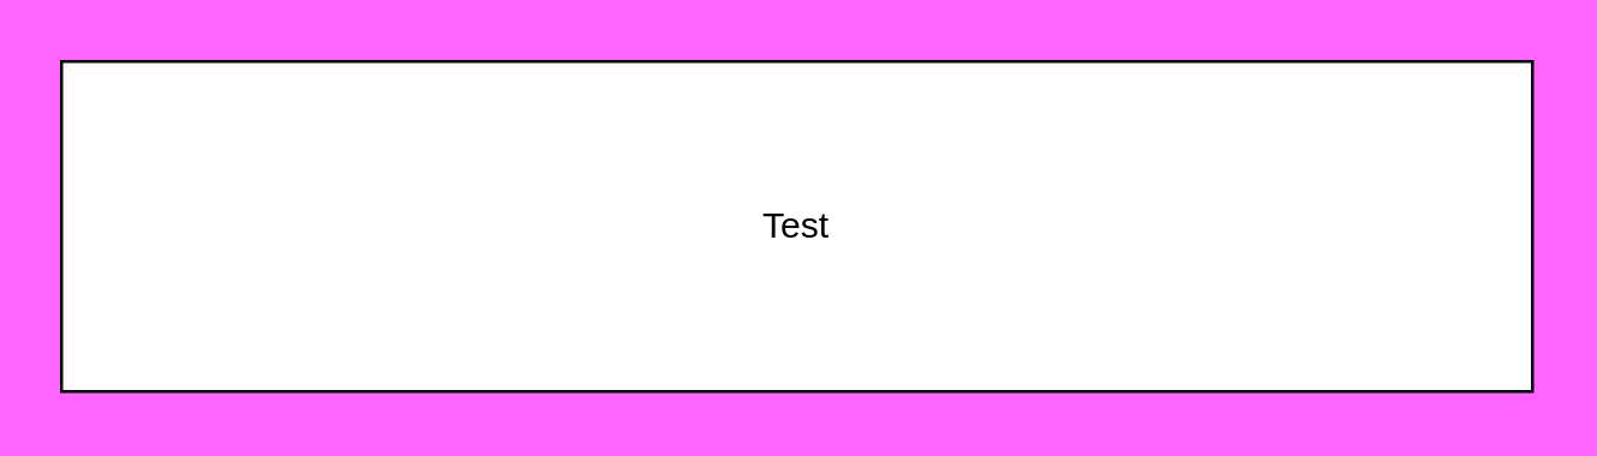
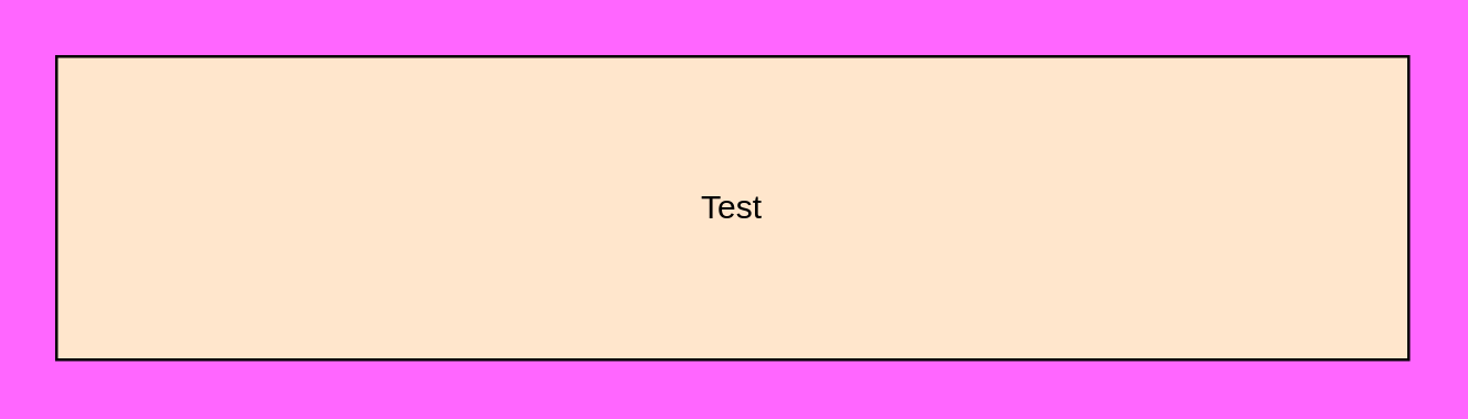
- <mxCell id="2" value="Test" style="rounded=0;whiteSpace=wrap;html=1;" parent="1" vertex="1"><mxGeometry x="20" y="20" width="490" height="110" as="geometry" /></mxCell>
+ <mxCell id="2" value="Test" style="rounded=0;whiteSpace=wrap;html=1;fillColor=#ffe6cc;" parent="1" vertex="1"><mxGeometry x="20" y="20" width="490" height="110" as="geometry" /></mxCell>
